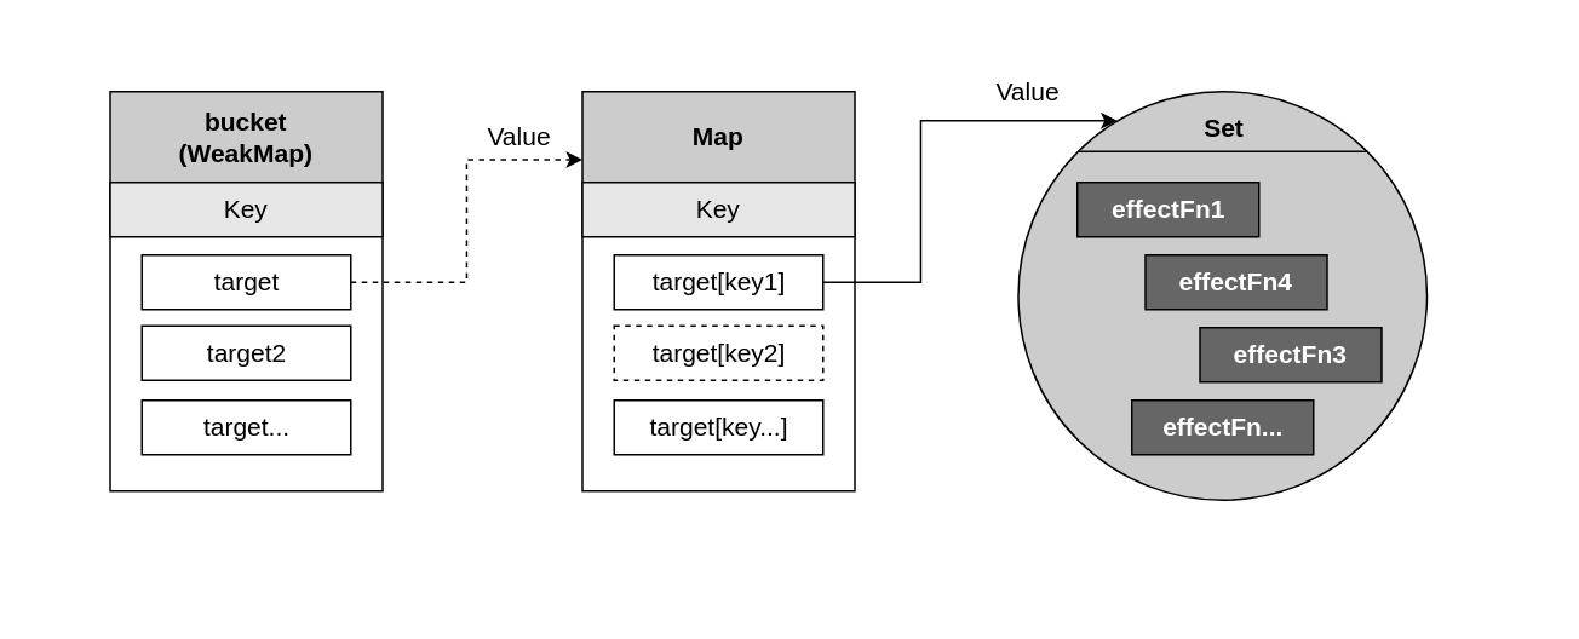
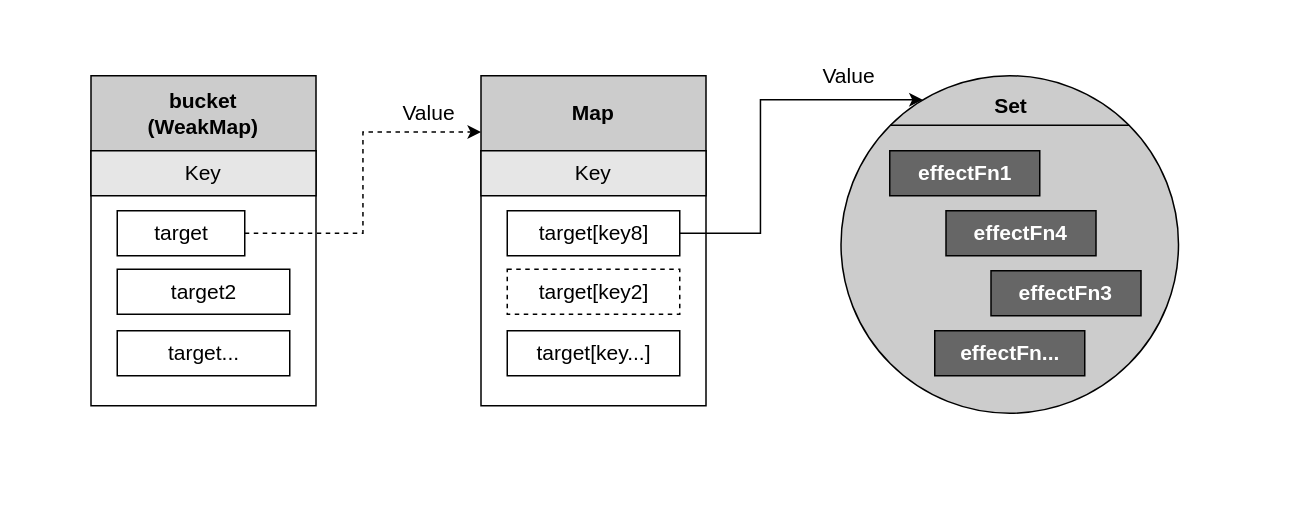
- <mxCell id="7" value="target" style="rounded=0;whiteSpace=wrap;html=1;fontSize=14;" parent="1" vertex="1"><mxGeometry x="77.5" y="140" width="115" height="30" as="geometry" /></mxCell>
+ <mxCell id="7" value="target" style="rounded=0;whiteSpace=wrap;html=1;fontSize=14;" parent="1" vertex="1"><mxGeometry x="77.5" y="140" width="85" height="30" as="geometry" /></mxCell>
- <mxCell id="13" value="target[key1]" style="rounded=0;whiteSpace=wrap;html=1;fontSize=14;" parent="1" vertex="1"><mxGeometry x="337.5" y="140" width="115" height="30" as="geometry" /></mxCell>
+ <mxCell id="13" value="target[key8]" style="rounded=0;whiteSpace=wrap;html=1;fontSize=14;" parent="1" vertex="1"><mxGeometry x="337.5" y="140" width="115" height="30" as="geometry" /></mxCell>
